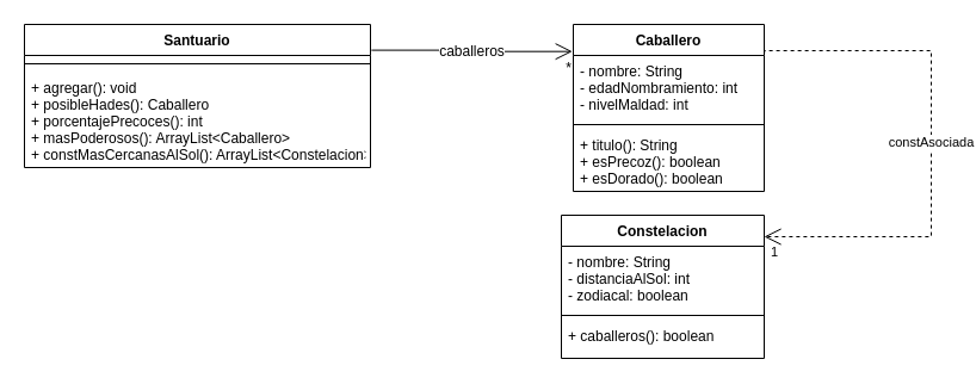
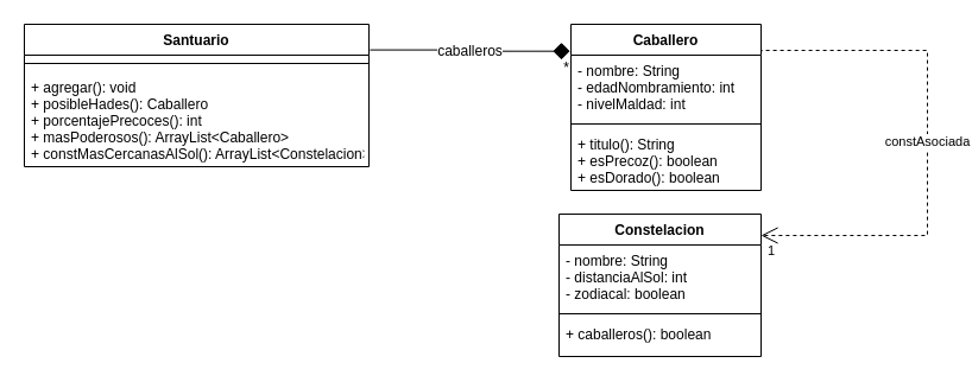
- <mxCell id="11" value="caballeros" style="endArrow=open;html=1;endSize=12;startArrow=none;startSize=14;startFill=0;edgeStyle=orthogonalEdgeStyle;rounded=0;fontSize=12;exitX=1.003;exitY=0.18;exitDx=0;exitDy=0;exitPerimeter=0;entryX=-0.005;entryY=0.162;entryDx=0;entryDy=0;entryPerimeter=0;" parent="1" source="2" target="7" edge="1"><mxGeometry relative="1" as="geometry"><mxPoint x="290" y="40" as="sourcePoint" /><mxPoint x="450" y="40" as="targetPoint" /></mxGeometry></mxCell>
+ <mxCell id="11" value="caballeros" style="endArrow=diamond;html=1;endSize=12;startArrow=none;startSize=14;startFill=0;edgeStyle=orthogonalEdgeStyle;rounded=0;fontSize=12;exitX=1.003;exitY=0.18;exitDx=0;exitDy=0;exitPerimeter=0;entryX=-0.005;entryY=0.162;entryDx=0;entryDy=0;entryPerimeter=0;" parent="1" source="2" target="7" edge="1"><mxGeometry relative="1" as="geometry"><mxPoint x="290" y="40" as="sourcePoint" /><mxPoint x="450" y="40" as="targetPoint" /></mxGeometry></mxCell>
